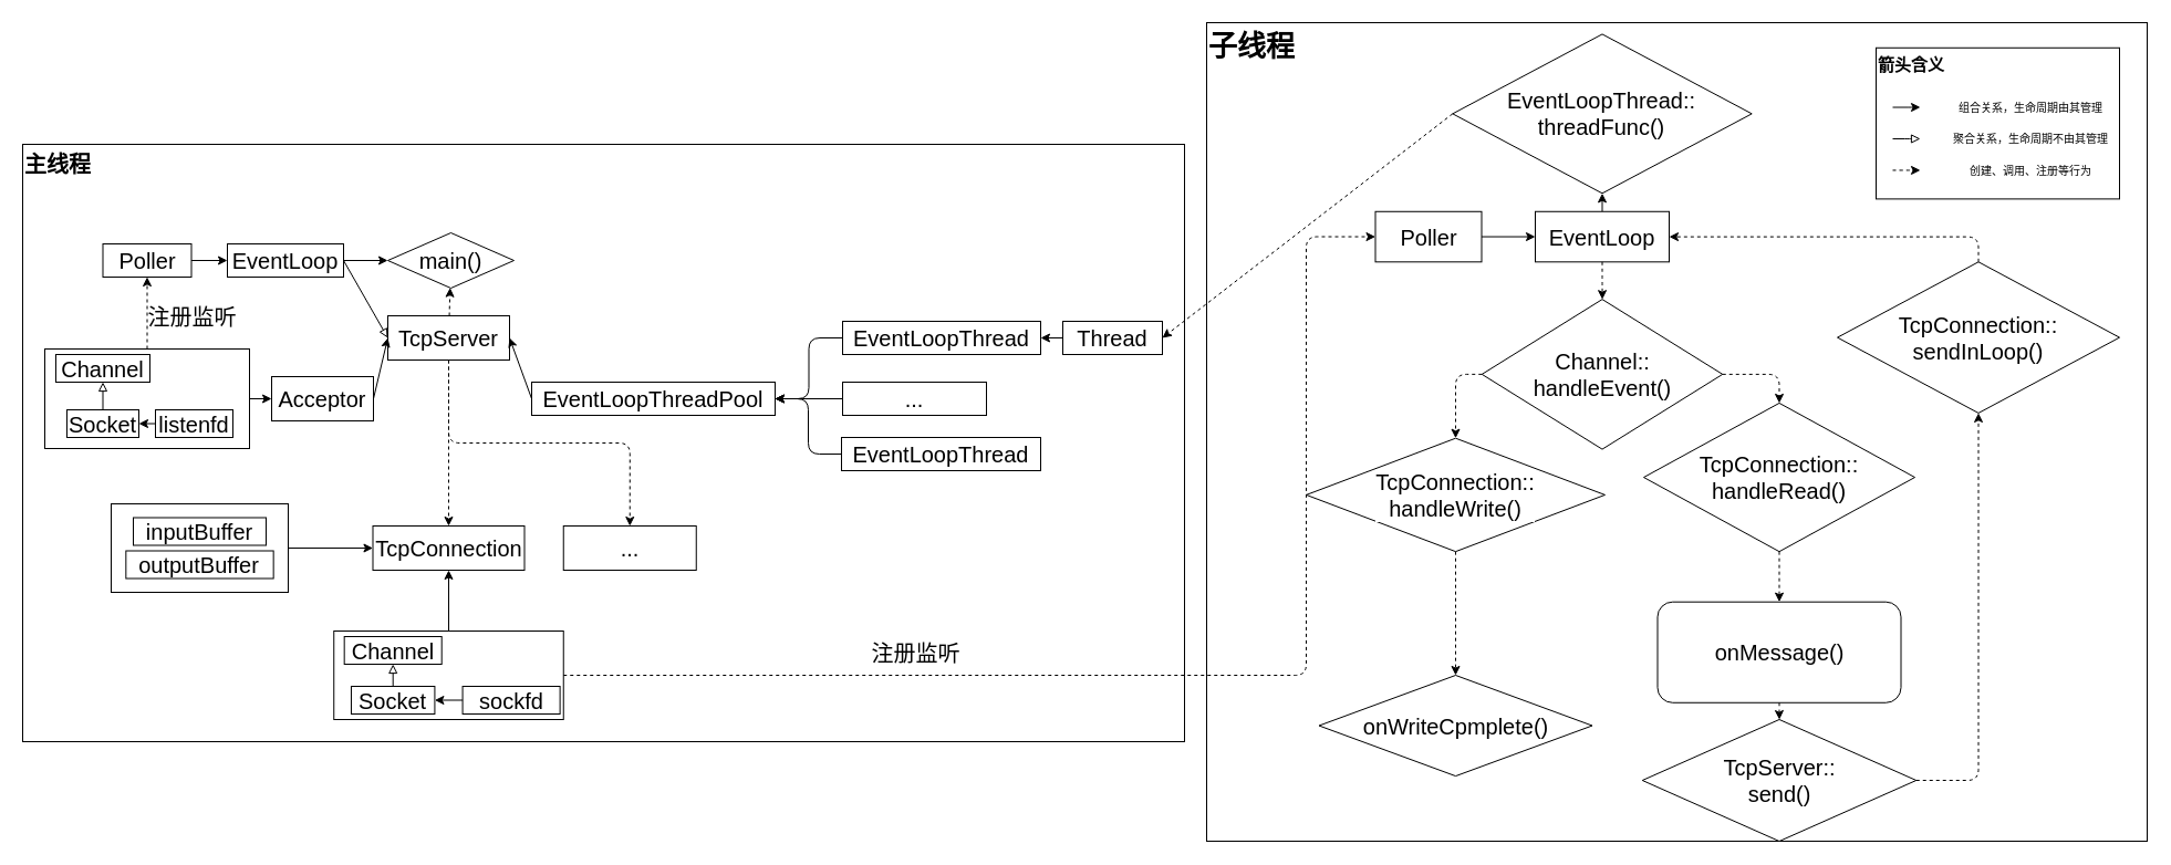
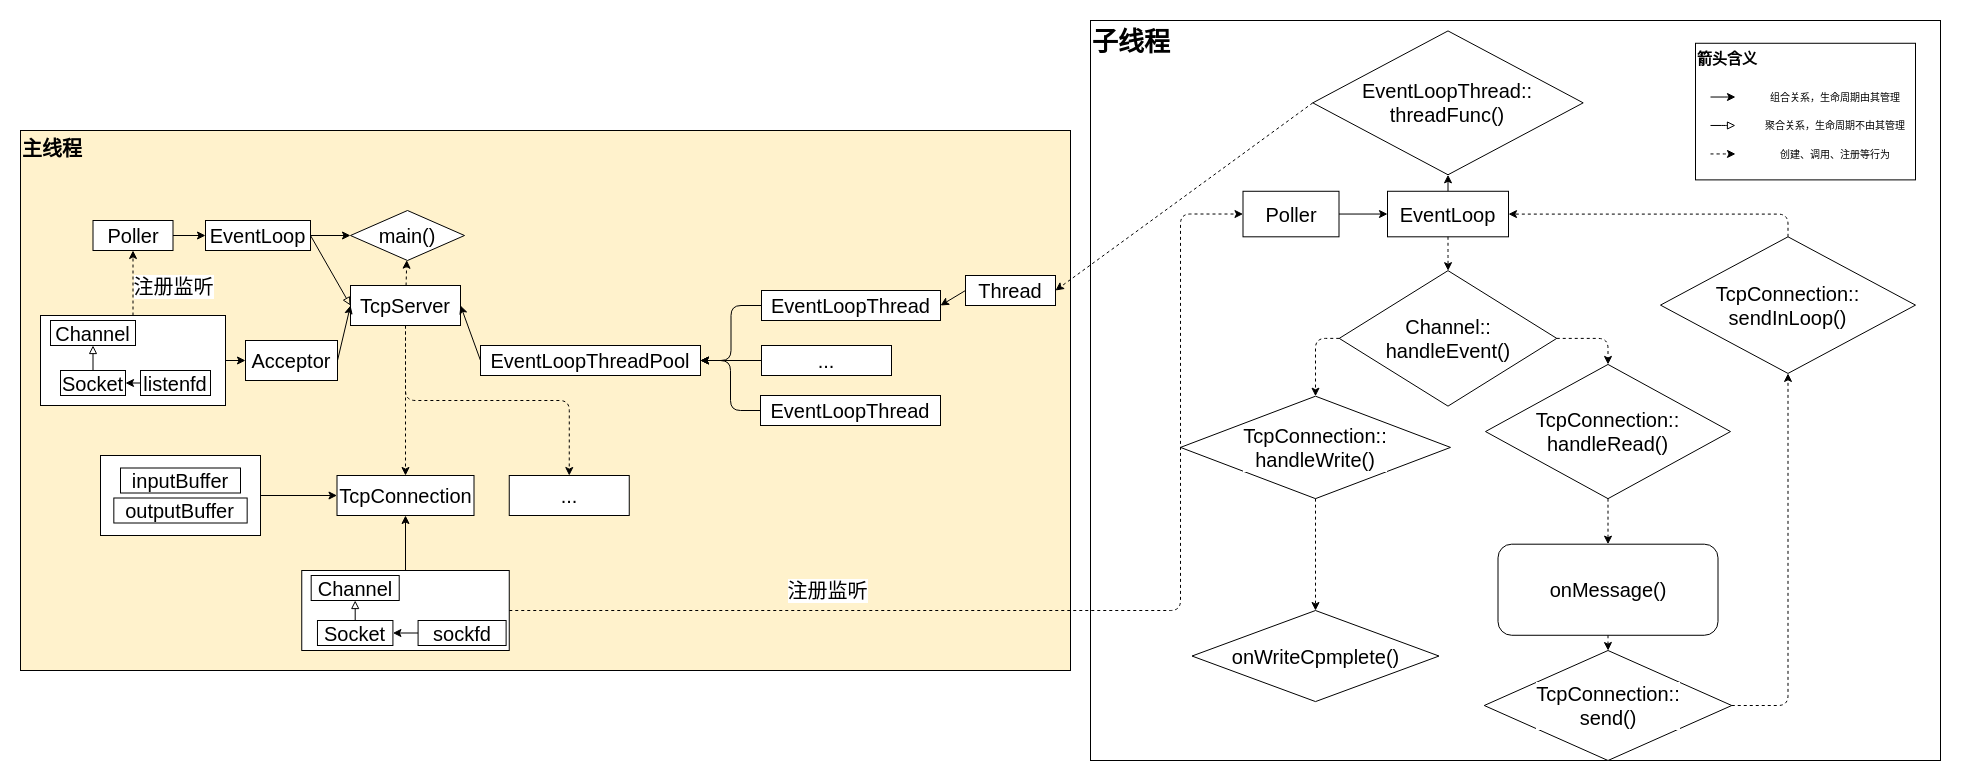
- <mxCell id="36" value="Thread" style="rounded=0;whiteSpace=wrap;html=1;strokeColor=#000000;fontSize=20;" parent="1" vertex="1"><mxGeometry x="960" y="290" width="90" height="30" as="geometry" /></mxCell>
+ <mxCell id="36" value="Thread" style="rounded=0;whiteSpace=wrap;html=1;strokeColor=#000000;fontSize=20;" parent="1" vertex="1"><mxGeometry x="965" y="275" width="90" height="30" as="geometry" /></mxCell>
- <mxCell id="2" value="主线程" style="rounded=0;whiteSpace=wrap;html=1;align=left;verticalAlign=top;fontSize=20;fontStyle=1" parent="1" vertex="1"><mxGeometry x="20" y="130" width="1050" height="540" as="geometry" /></mxCell>
+ <mxCell id="2" value="主线程" style="rounded=0;whiteSpace=wrap;html=1;align=left;verticalAlign=top;fontSize=20;fontStyle=1;fillColor=#fff2cc;" parent="1" vertex="1"><mxGeometry x="20" y="130" width="1050" height="540" as="geometry" /></mxCell>
- <mxCell id="55" value="TcpServer::&lt;br style=&quot;border-color: var(--border-color); font-size: 20px;&quot;&gt;send()" style="rhombus;whiteSpace=wrap;html=1;strokeColor=#000000;fontSize=20;fillColor=#FFFFFF;labelBackgroundColor=default;" parent="38" vertex="1"><mxGeometry x="393.75" y="630" width="247.5" height="110" as="geometry" /></mxCell>
+ <mxCell id="55" value="TcpConnection::&lt;br style=&quot;border-color: var(--border-color); font-size: 20px;&quot;&gt;send()" style="rhombus;whiteSpace=wrap;html=1;strokeColor=#000000;fontSize=20;fillColor=#FFFFFF;labelBackgroundColor=default;" parent="38" vertex="1"><mxGeometry x="393.75" y="630" width="247.5" height="110" as="geometry" /></mxCell>
